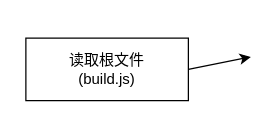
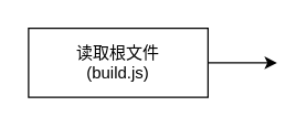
- <mxCell id="3" value="读取根文件&lt;br&gt;(build.js)&lt;br&gt;" style="rounded=0;whiteSpace=wrap;html=1;" vertex="1" parent="1"><mxGeometry x="20" y="30" width="130" height="50" as="geometry" /></mxCell>
+ <mxCell id="3" value="读取根文件&lt;br&gt;(build.js)&lt;br&gt;" style="rounded=0;whiteSpace=wrap;html=1;" vertex="1" parent="1"><mxGeometry x="20" y="20" width="130" height="50" as="geometry" /></mxCell>
